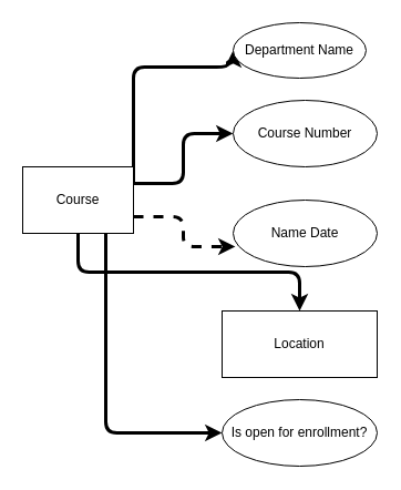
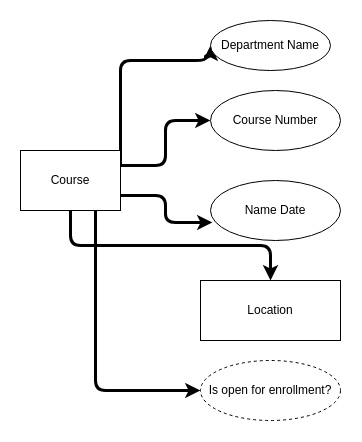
- <mxCell id="4" style="edgeStyle=orthogonalEdgeStyle;html=1;exitX=1;exitY=0.75;exitDx=0;exitDy=0;entryX=0.015;entryY=0.7;entryDx=0;entryDy=0;entryPerimeter=0;strokeWidth=3;dashed=1;" edge="1" parent="1" source="7" target="9"><mxGeometry relative="1" as="geometry" /></mxCell>
+ <mxCell id="4" style="edgeStyle=orthogonalEdgeStyle;html=1;exitX=1;exitY=0.75;exitDx=0;exitDy=0;entryX=0.015;entryY=0.7;entryDx=0;entryDy=0;entryPerimeter=0;strokeWidth=3;" edge="1" parent="1" source="7" target="9"><mxGeometry relative="1" as="geometry" /></mxCell>
- <mxCell id="11" value="Is open for enrollment?" style="ellipse;whiteSpace=wrap;html=1;" vertex="1" parent="1"><mxGeometry x="200" y="360" width="140" height="60" as="geometry" /></mxCell>
+ <mxCell id="11" value="Is open for enrollment?" style="ellipse;whiteSpace=wrap;html=1;dashed=1;" vertex="1" parent="1"><mxGeometry x="200" y="360" width="140" height="60" as="geometry" /></mxCell>
